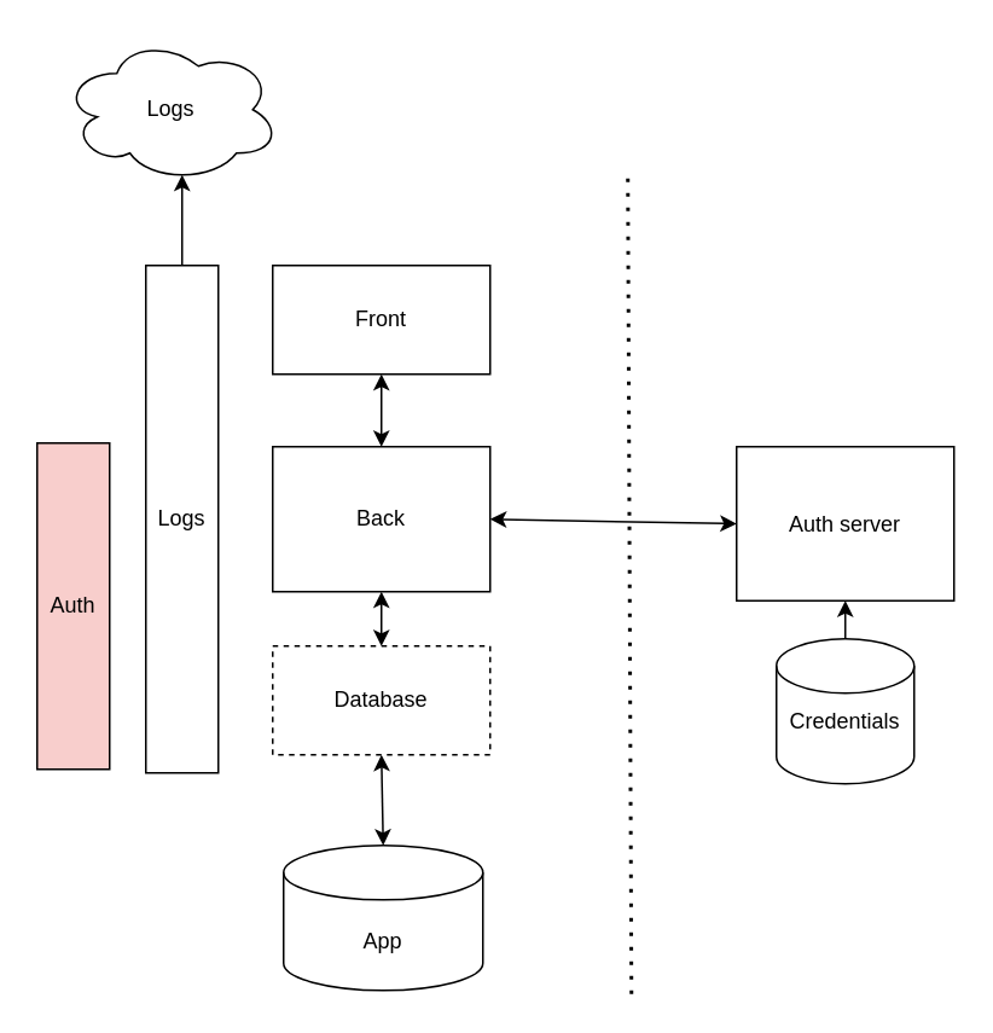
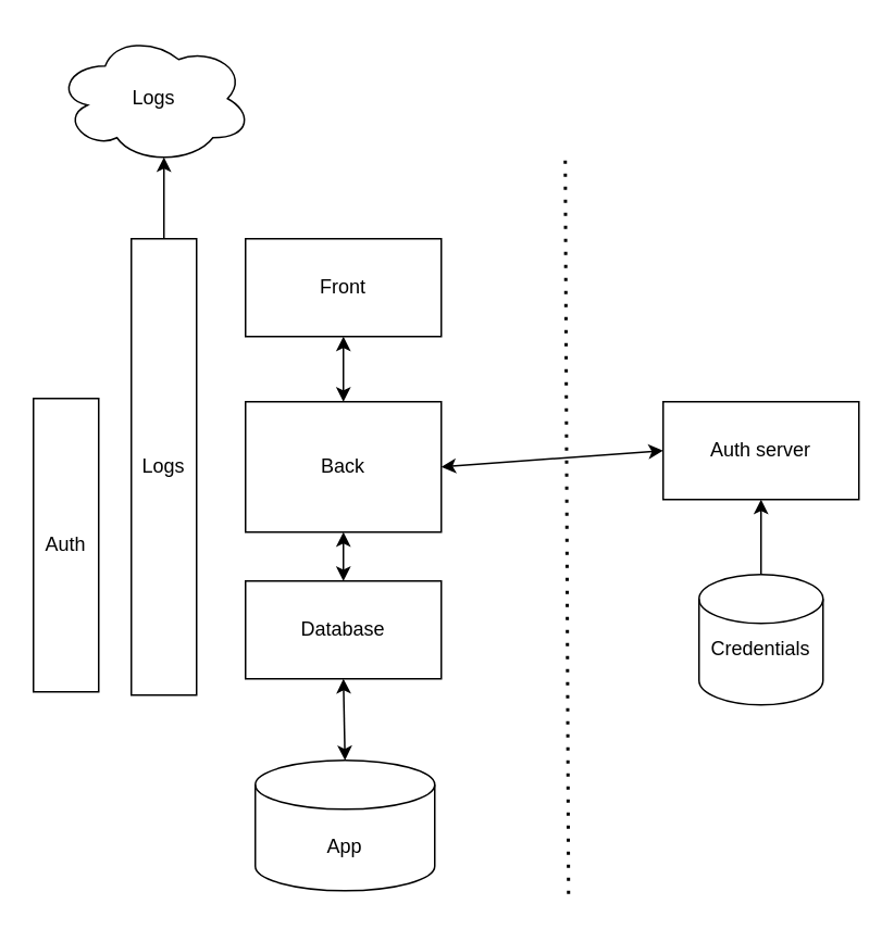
- <mxCell id="2" value="Auth server" style="rounded=0;whiteSpace=wrap;html=1;" vertex="1" parent="1"><mxGeometry x="406" y="246" width="120" height="85" as="geometry" /></mxCell>
+ <mxCell id="2" value="Auth server" style="rounded=0;whiteSpace=wrap;html=1;" vertex="1" parent="1"><mxGeometry x="406" y="246" width="120" height="60" as="geometry" /></mxCell>
- <mxCell id="7" value="Auth" style="rounded=0;whiteSpace=wrap;html=1;fillColor=#f8cecc;" vertex="1" parent="1"><mxGeometry x="20" y="244" width="40" height="180" as="geometry" /></mxCell>
+ <mxCell id="7" value="Auth" style="rounded=0;whiteSpace=wrap;html=1;" vertex="1" parent="1"><mxGeometry x="20" y="244" width="40" height="180" as="geometry" /></mxCell>
- <mxCell id="5" value="Database" style="rounded=0;whiteSpace=wrap;html=1;dashed=1;" vertex="1" parent="1"><mxGeometry x="150" y="356" width="120" height="60" as="geometry" /></mxCell>
+ <mxCell id="5" value="Database" style="rounded=0;whiteSpace=wrap;html=1;" vertex="1" parent="1"><mxGeometry x="150" y="356" width="120" height="60" as="geometry" /></mxCell>
